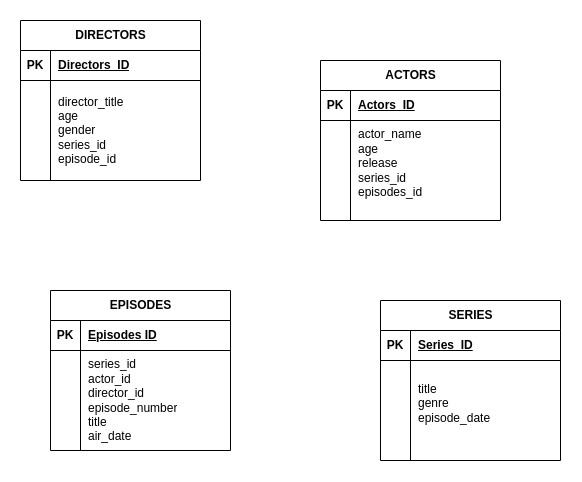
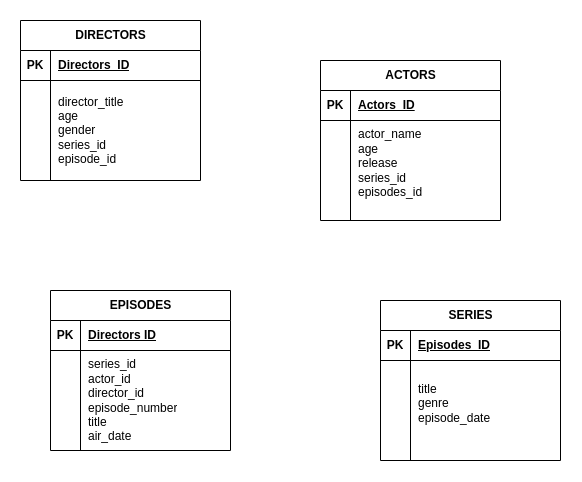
- <mxCell id="12" value="Episodes ID" style="shape=partialRectangle;connectable=0;fillColor=none;top=0;left=0;bottom=0;right=0;align=left;spacingLeft=6;fontStyle=5;overflow=hidden;whiteSpace=wrap;html=1;" parent="10" vertex="1"><mxGeometry x="30" width="150" height="30" as="geometry"><mxRectangle width="150" height="30" as="alternateBounds" /></mxGeometry></mxCell>
+ <mxCell id="12" value="Directors ID" style="shape=partialRectangle;connectable=0;fillColor=none;top=0;left=0;bottom=0;right=0;align=left;spacingLeft=6;fontStyle=5;overflow=hidden;whiteSpace=wrap;html=1;" parent="10" vertex="1"><mxGeometry x="30" width="150" height="30" as="geometry"><mxRectangle width="150" height="30" as="alternateBounds" /></mxGeometry></mxCell>
- <mxCell id="26" value="Series_ID" style="shape=partialRectangle;connectable=0;fillColor=none;top=0;left=0;bottom=0;right=0;align=left;spacingLeft=6;fontStyle=5;overflow=hidden;whiteSpace=wrap;html=1;" parent="24" vertex="1"><mxGeometry x="30" width="150" height="30" as="geometry"><mxRectangle width="150" height="30" as="alternateBounds" /></mxGeometry></mxCell>
+ <mxCell id="26" value="Episodes_ID" style="shape=partialRectangle;connectable=0;fillColor=none;top=0;left=0;bottom=0;right=0;align=left;spacingLeft=6;fontStyle=5;overflow=hidden;whiteSpace=wrap;html=1;" parent="24" vertex="1"><mxGeometry x="30" width="150" height="30" as="geometry"><mxRectangle width="150" height="30" as="alternateBounds" /></mxGeometry></mxCell>
